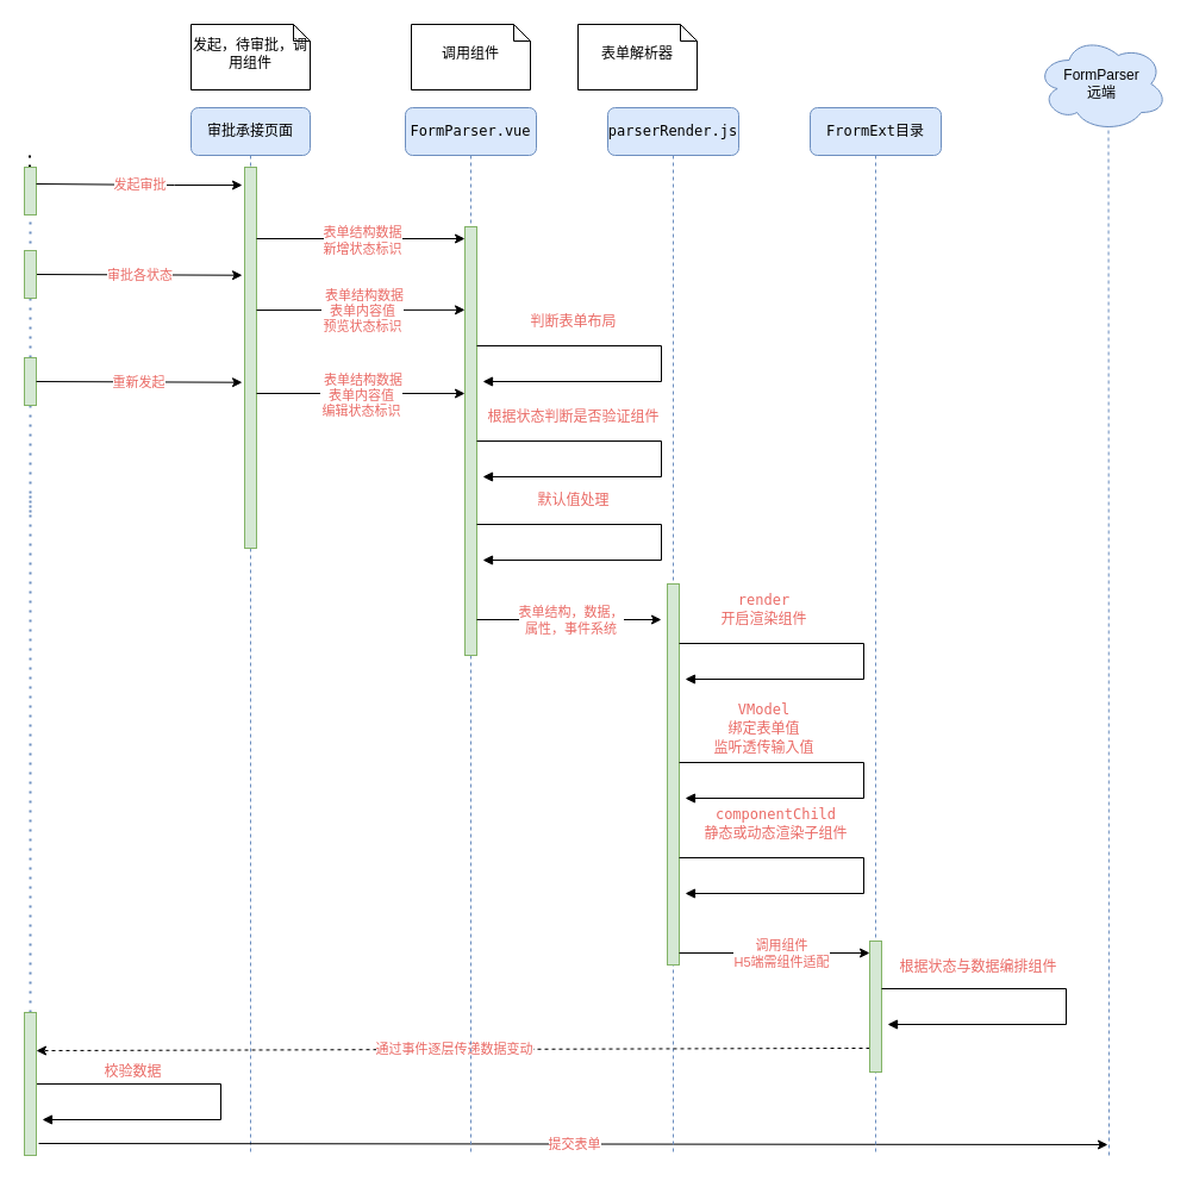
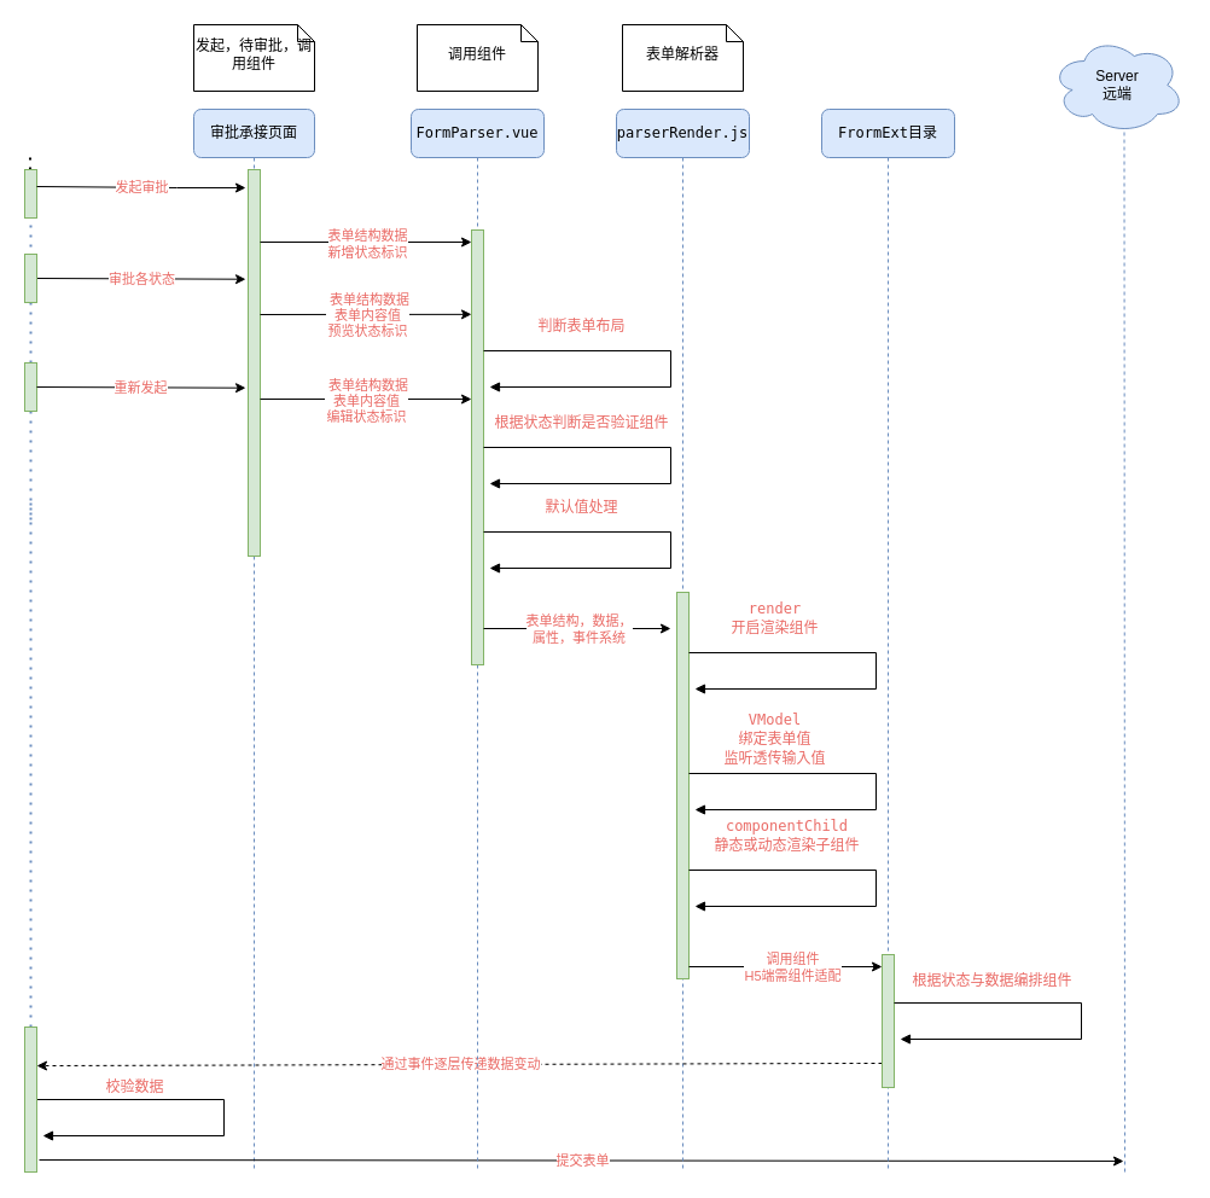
- <mxCell id="31" value="表单解析器" style="shape=note;whiteSpace=wrap;html=1;size=14;verticalAlign=middle;align=center;spacingTop=-6;rounded=0;shadow=0;comic=0;labelBackgroundColor=none;strokeWidth=1;fontFamily=Verdana;fontSize=12" vertex="1" parent="1"><mxGeometry x="485" y="20" width="100" height="55" as="geometry" /></mxCell>
+ <mxCell id="31" value="表单解析器" style="shape=note;whiteSpace=wrap;html=1;size=14;verticalAlign=middle;align=center;spacingTop=-6;rounded=0;shadow=0;comic=0;labelBackgroundColor=none;strokeWidth=1;fontFamily=Verdana;fontSize=12" vertex="1" parent="1"><mxGeometry x="515" y="20" width="100" height="55" as="geometry" /></mxCell>
- <mxCell id="21" value="FormParser&lt;div&gt;远端&lt;/div&gt;" style="ellipse;shape=cloud;whiteSpace=wrap;html=1;fillColor=#dae8fc;strokeColor=#6c8ebf;" vertex="1" parent="1"><mxGeometry x="870" y="30" width="110" height="80" as="geometry" /></mxCell>
+ <mxCell id="21" value="Server&lt;div&gt;远端&lt;/div&gt;" style="ellipse;shape=cloud;whiteSpace=wrap;html=1;fillColor=#dae8fc;strokeColor=#6c8ebf;" vertex="1" parent="1"><mxGeometry x="870" y="30" width="110" height="80" as="geometry" /></mxCell>
